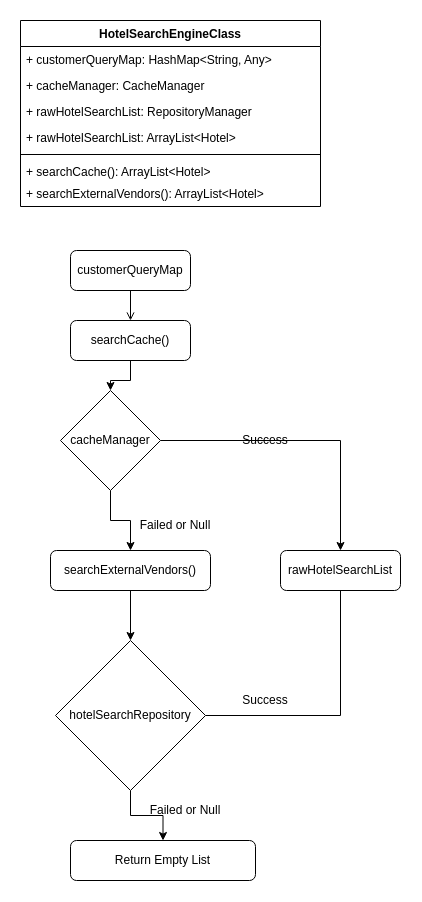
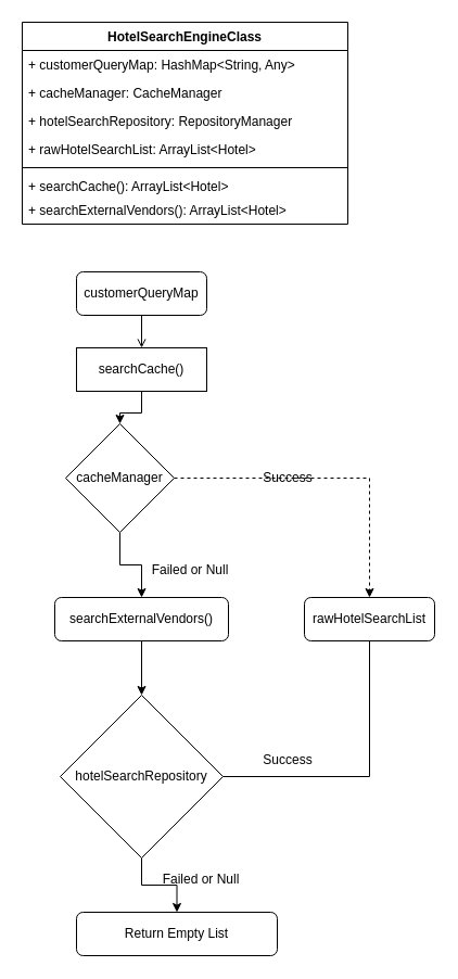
- <mxCell id="21" value="+ rawHotelSearchList: RepositoryManager" style="text;strokeColor=none;fillColor=none;align=left;verticalAlign=top;spacingLeft=4;spacingRight=4;overflow=hidden;rotatable=0;points=[[0,0.5],[1,0.5]];portConstraint=eastwest;" vertex="1" parent="18"><mxGeometry y="78" width="300" height="26" as="geometry" /></mxCell>
+ <mxCell id="21" value="+ hotelSearchRepository: RepositoryManager" style="text;strokeColor=none;fillColor=none;align=left;verticalAlign=top;spacingLeft=4;spacingRight=4;overflow=hidden;rotatable=0;points=[[0,0.5],[1,0.5]];portConstraint=eastwest;" vertex="1" parent="18"><mxGeometry y="78" width="300" height="26" as="geometry" /></mxCell>
- <mxCell id="10" value="&lt;span style=&quot;text-align: left&quot;&gt;searchCache()&lt;/span&gt;" style="rounded=1;whiteSpace=wrap;html=1;" vertex="1" parent="1"><mxGeometry x="70" y="320" width="120" height="40" as="geometry" /></mxCell>
+ <mxCell id="10" value="&lt;span style=&quot;text-align: left&quot;&gt;searchCache()&lt;/span&gt;" style="whiteSpace=wrap;html=1;rounded=0;" vertex="1" parent="1"><mxGeometry x="70" y="320" width="120" height="40" as="geometry" /></mxCell>
- <mxCell id="5" style="edgeStyle=orthogonalEdgeStyle;rounded=0;orthogonalLoop=1;jettySize=auto;html=1;entryX=0.5;entryY=0;entryDx=0;entryDy=0;" edge="1" parent="1" source="6" target="7"><mxGeometry relative="1" as="geometry" /></mxCell>
+ <mxCell id="5" style="edgeStyle=orthogonalEdgeStyle;rounded=0;orthogonalLoop=1;jettySize=auto;html=1;entryX=0.5;entryY=0;entryDx=0;entryDy=0;dashed=1;" edge="1" parent="1" source="6" target="7"><mxGeometry relative="1" as="geometry" /></mxCell>
